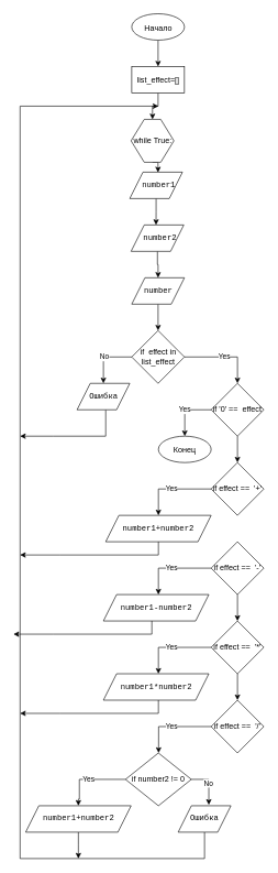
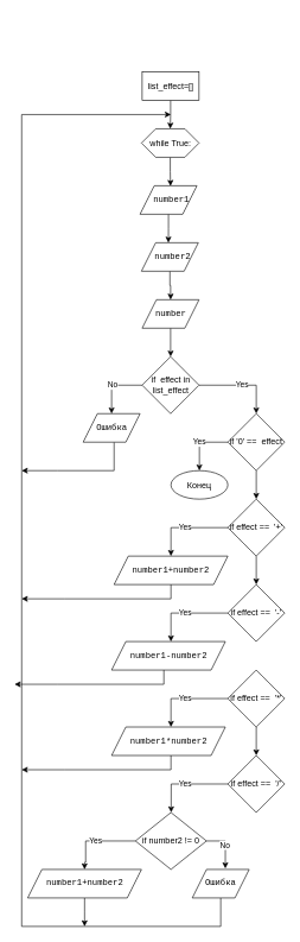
- <mxCell id="3" value="&lt;h2&gt;&lt;p class=&quot;MsoNormal&quot;&gt;&lt;font style=&quot;font-size: 12px ; font-weight: normal&quot;&gt;Начало&lt;/font&gt;&lt;/p&gt;&lt;/h2&gt;" style="ellipse;whiteSpace=wrap;html=1;" vertex="1" parent="1"><mxGeometry x="199.5" y="20" width="80" height="40" as="geometry" /></mxCell>
- <mxCell id="2" style="edgeStyle=orthogonalEdgeStyle;rounded=0;orthogonalLoop=1;jettySize=auto;html=1;exitX=0.5;exitY=1;exitDx=0;exitDy=0;entryX=0.5;entryY=0;entryDx=0;entryDy=0;" edge="1" parent="1" source="3" target="11"><mxGeometry relative="1" as="geometry" /></mxCell>
- <mxCell id="5" value="while True:" style="shape=hexagon;perimeter=hexagonPerimeter2;whiteSpace=wrap;html=1;fixedSize=1;" vertex="1" parent="1"><mxGeometry x="198.5" y="180" width="65" height="65" as="geometry" /></mxCell>
+ <mxCell id="5" value="while True:" style="shape=hexagon;perimeter=hexagonPerimeter2;whiteSpace=wrap;html=1;fixedSize=1;" vertex="1" parent="1"><mxGeometry x="198.5" y="180" width="81" height="40" as="geometry" /></mxCell>
+ <mxCell id="23" style="edgeStyle=orthogonalEdgeStyle;rounded=0;orthogonalLoop=1;jettySize=auto;html=1;exitX=0.5;exitY=1;exitDx=0;exitDy=0;" edge="1" parent="1" source="25" target="27"><mxGeometry relative="1" as="geometry" /></mxCell>
- <mxCell id="26" style="edgeStyle=orthogonalEdgeStyle;rounded=0;orthogonalLoop=1;jettySize=auto;html=1;exitX=0.5;exitY=1;exitDx=0;exitDy=0;entryX=0.5;entryY=0;entryDx=0;entryDy=0;" edge="1" parent="1" source="27" target="29"><mxGeometry relative="1" as="geometry" /></mxCell>
